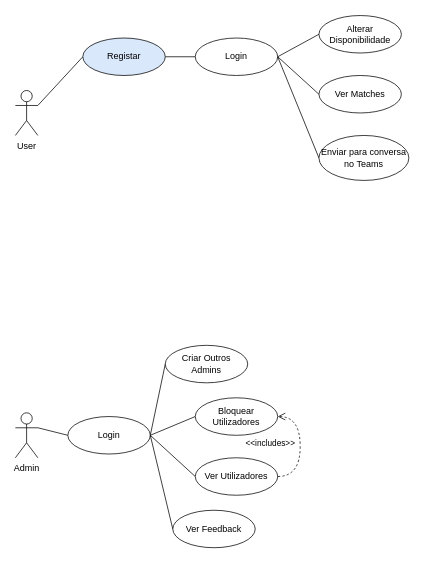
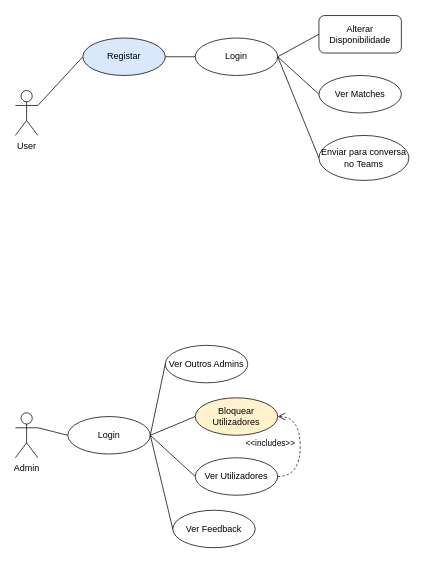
- <mxCell id="9" value="Alterar Disponibilidade" style="ellipse;whiteSpace=wrap;html=1;" vertex="1" parent="1"><mxGeometry x="425" y="20" width="110" height="50" as="geometry" /></mxCell>
+ <mxCell id="9" value="Alterar Disponibilidade" style="whiteSpace=wrap;html=1;rounded=1;" vertex="1" parent="1"><mxGeometry x="425" y="20" width="110" height="50" as="geometry" /></mxCell>
- <mxCell id="18" value="Criar Outros Admins" style="ellipse;whiteSpace=wrap;html=1;" vertex="1" parent="1"><mxGeometry x="220" y="460" width="110" height="50" as="geometry" /></mxCell>
+ <mxCell id="18" value="Ver Outros Admins" style="ellipse;whiteSpace=wrap;html=1;" vertex="1" parent="1"><mxGeometry x="220" y="460" width="110" height="50" as="geometry" /></mxCell>
- <mxCell id="19" value="Bloquear Utiliz&lt;span style=&quot;background-color: transparent; color: light-dark(rgb(0, 0, 0), rgb(255, 255, 255));&quot;&gt;adores&lt;/span&gt;" style="ellipse;whiteSpace=wrap;html=1;" vertex="1" parent="1"><mxGeometry x="260" y="530" width="110" height="50" as="geometry" /></mxCell>
+ <mxCell id="19" value="Bloquear Utiliz&lt;span style=&quot;background-color: transparent; color: light-dark(rgb(0, 0, 0), rgb(255, 255, 255));&quot;&gt;adores&lt;/span&gt;" style="ellipse;whiteSpace=wrap;html=1;fillColor=#fff2cc;" vertex="1" parent="1"><mxGeometry x="260" y="530" width="110" height="50" as="geometry" /></mxCell>
